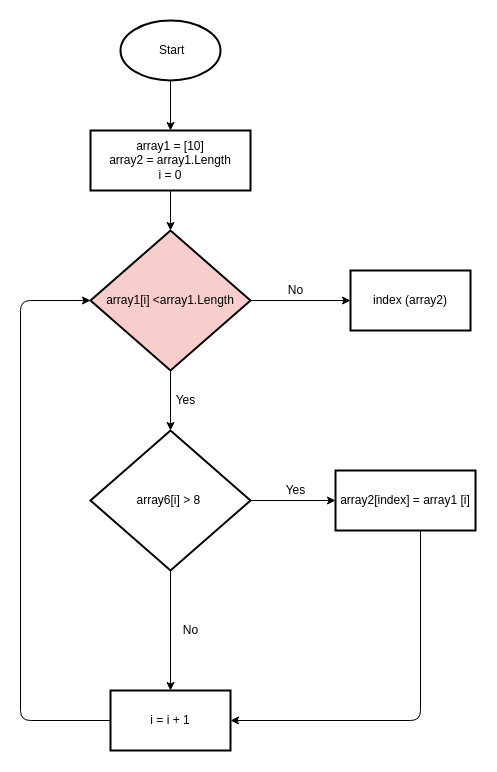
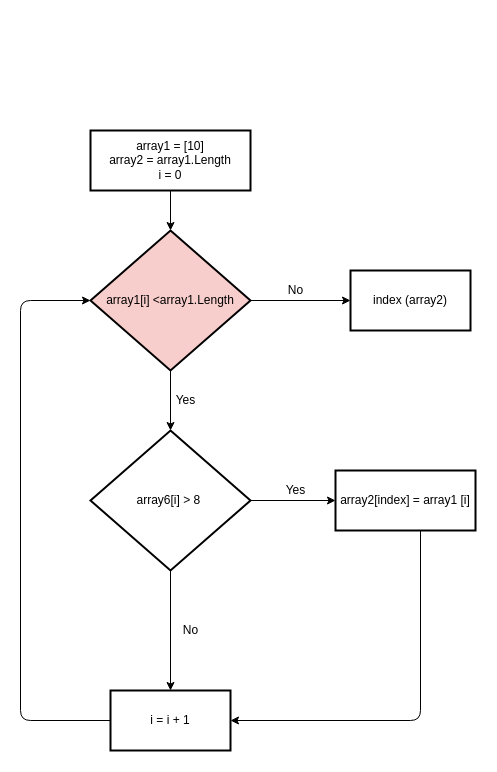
- <mxCell id="3" value="&amp;nbsp;Start" style="strokeWidth=2;html=1;shape=mxgraph.flowchart.start_1;whiteSpace=wrap;" parent="1" vertex="1"><mxGeometry x="120" y="20" width="100" height="60" as="geometry" /></mxCell>
- <mxCell id="2" value="" style="edgeStyle=none;html=1;" parent="1" source="3" target="5" edge="1"><mxGeometry relative="1" as="geometry" /></mxCell>
